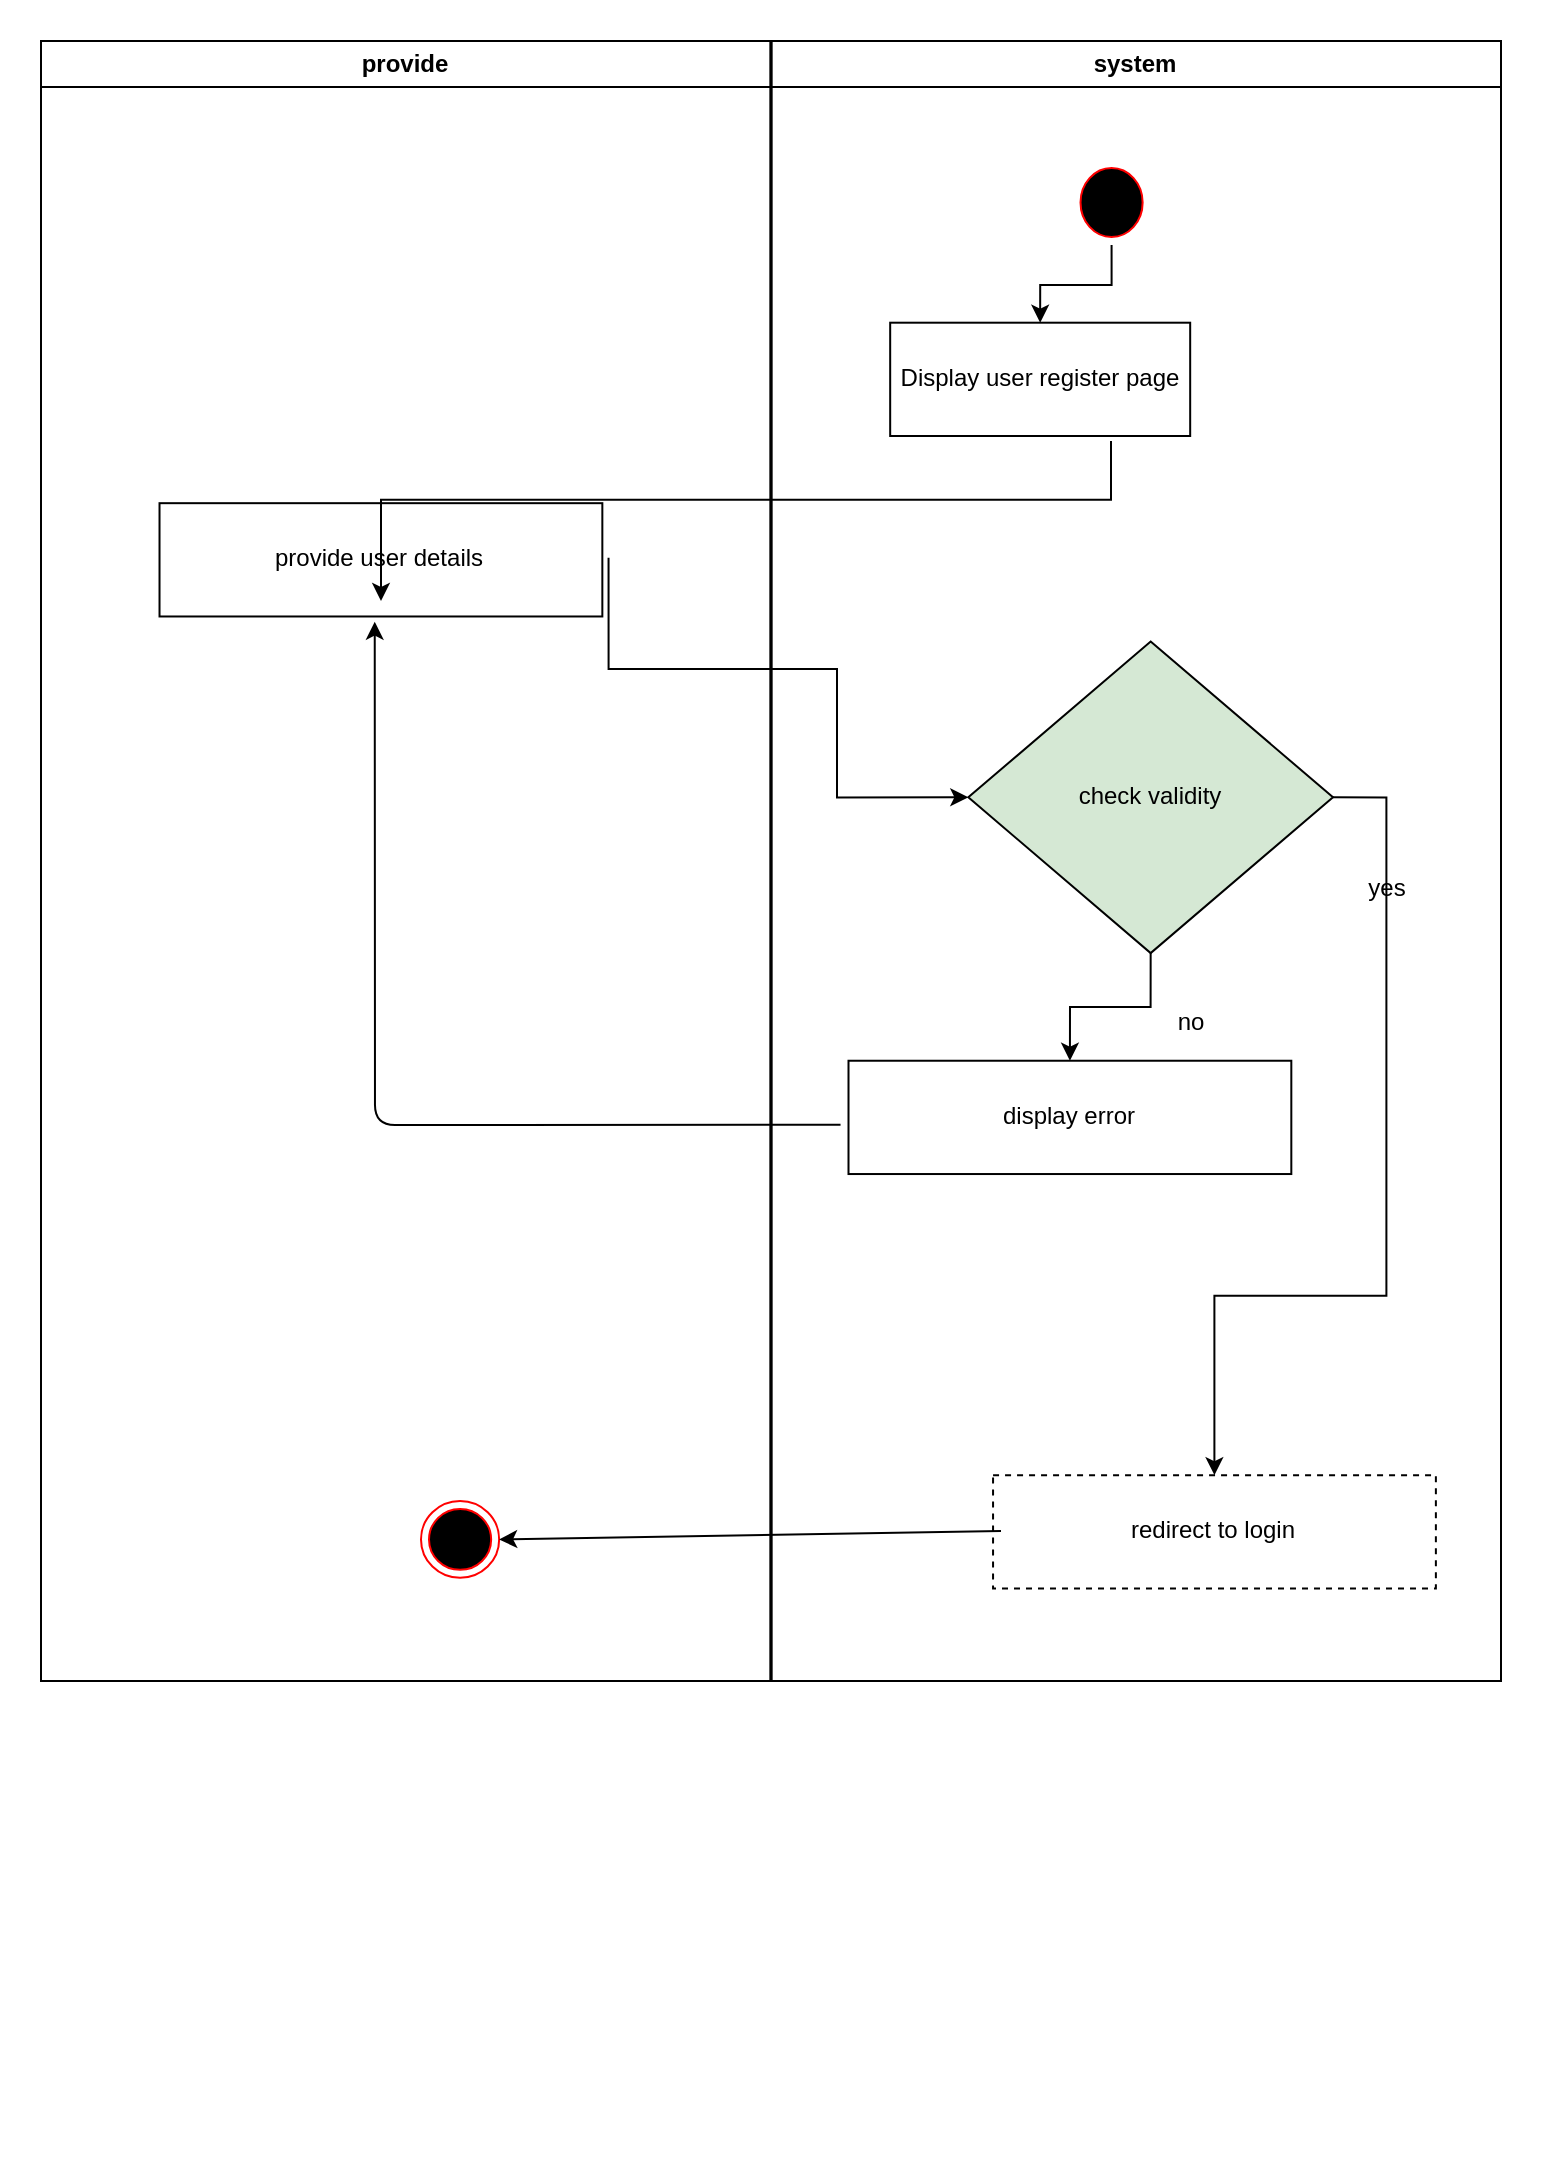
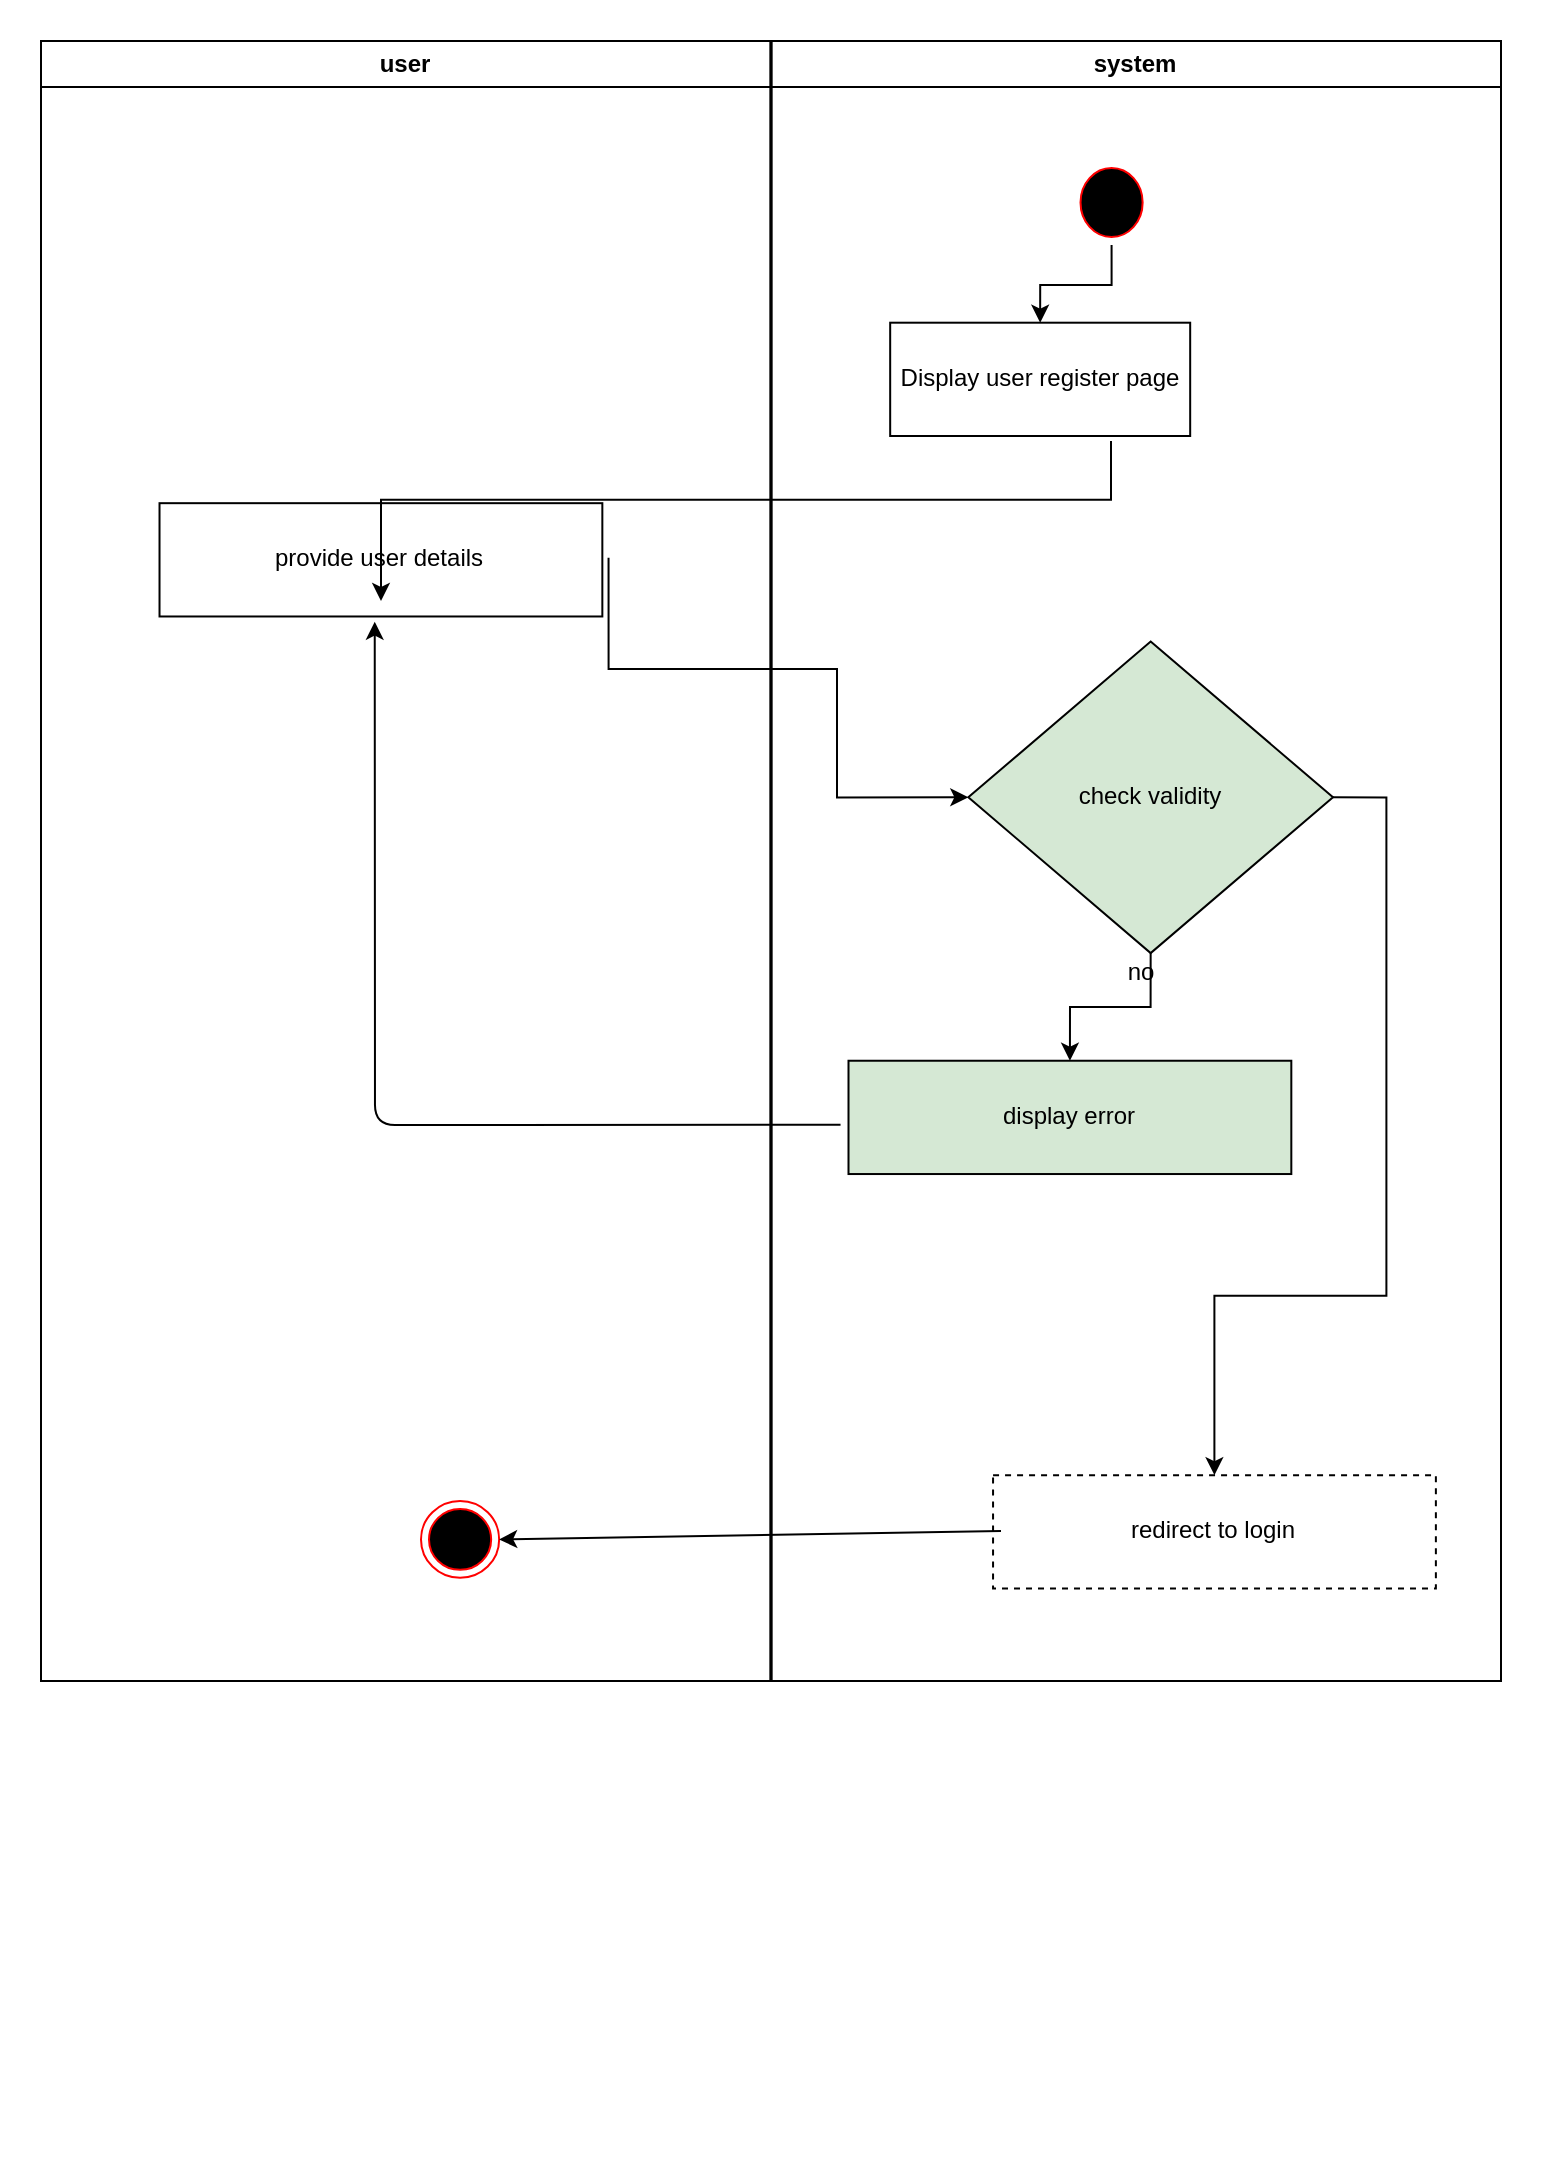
- <mxCell id="3" value="provide" style="swimlane;whiteSpace=wrap" vertex="1" parent="2"><mxGeometry width="364.67" height="820" as="geometry" /></mxCell>
+ <mxCell id="3" value="user" style="swimlane;whiteSpace=wrap" vertex="1" parent="2"><mxGeometry width="364.67" height="820" as="geometry" /></mxCell>
- <mxCell id="14" value="yes" style="text;html=1;align=center;verticalAlign=middle;resizable=0;points=[];autosize=1;" vertex="1" parent="6"><mxGeometry x="293.042" y="413.559" width="30" height="20" as="geometry" /></mxCell>
- <mxCell id="16" value="no" style="text;html=1;align=center;verticalAlign=middle;resizable=0;points=[];autosize=1;" vertex="1" parent="6"><mxGeometry x="194.964" y="481.048" width="30" height="20" as="geometry" /></mxCell>
+ <mxCell id="16" value="no" style="text;html=1;align=center;verticalAlign=middle;resizable=0;points=[];autosize=1;" vertex="1" parent="6"><mxGeometry x="169.964" y="456.048" width="30" height="20" as="geometry" /></mxCell>
- <mxCell id="15" value="display error" style="rounded=0;whiteSpace=wrap;html=1;" vertex="1" parent="6"><mxGeometry x="38.421" y="509.867" width="221.409" height="56.652" as="geometry" /></mxCell>
+ <mxCell id="15" value="display error" style="rounded=0;whiteSpace=wrap;html=1;fillColor=#d5e8d4;" vertex="1" parent="6"><mxGeometry x="38.421" y="509.867" width="221.409" height="56.652" as="geometry" /></mxCell>
